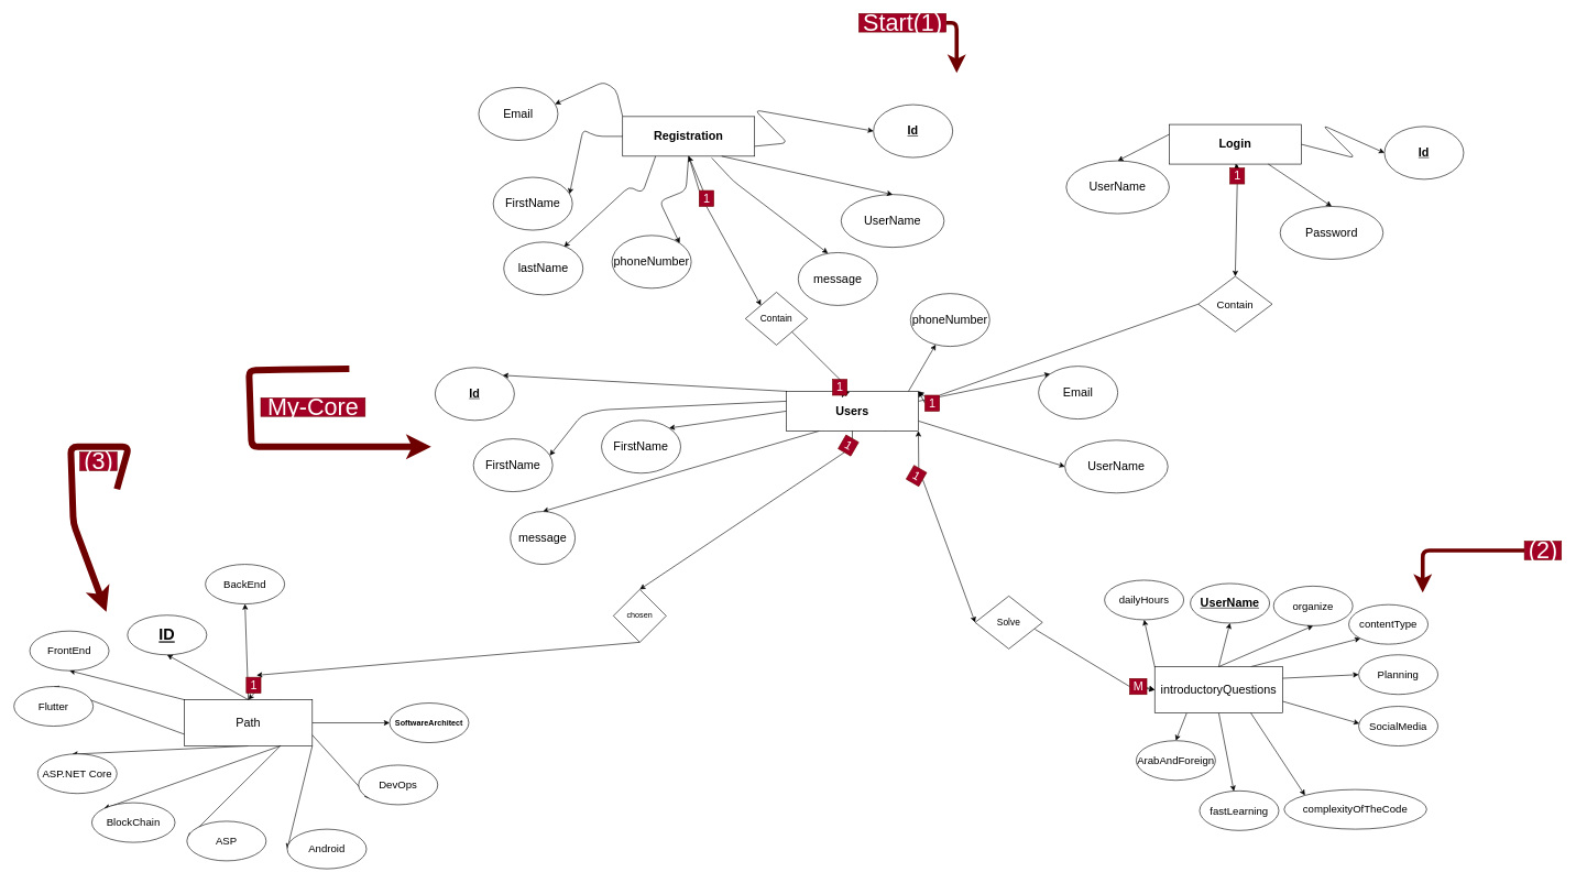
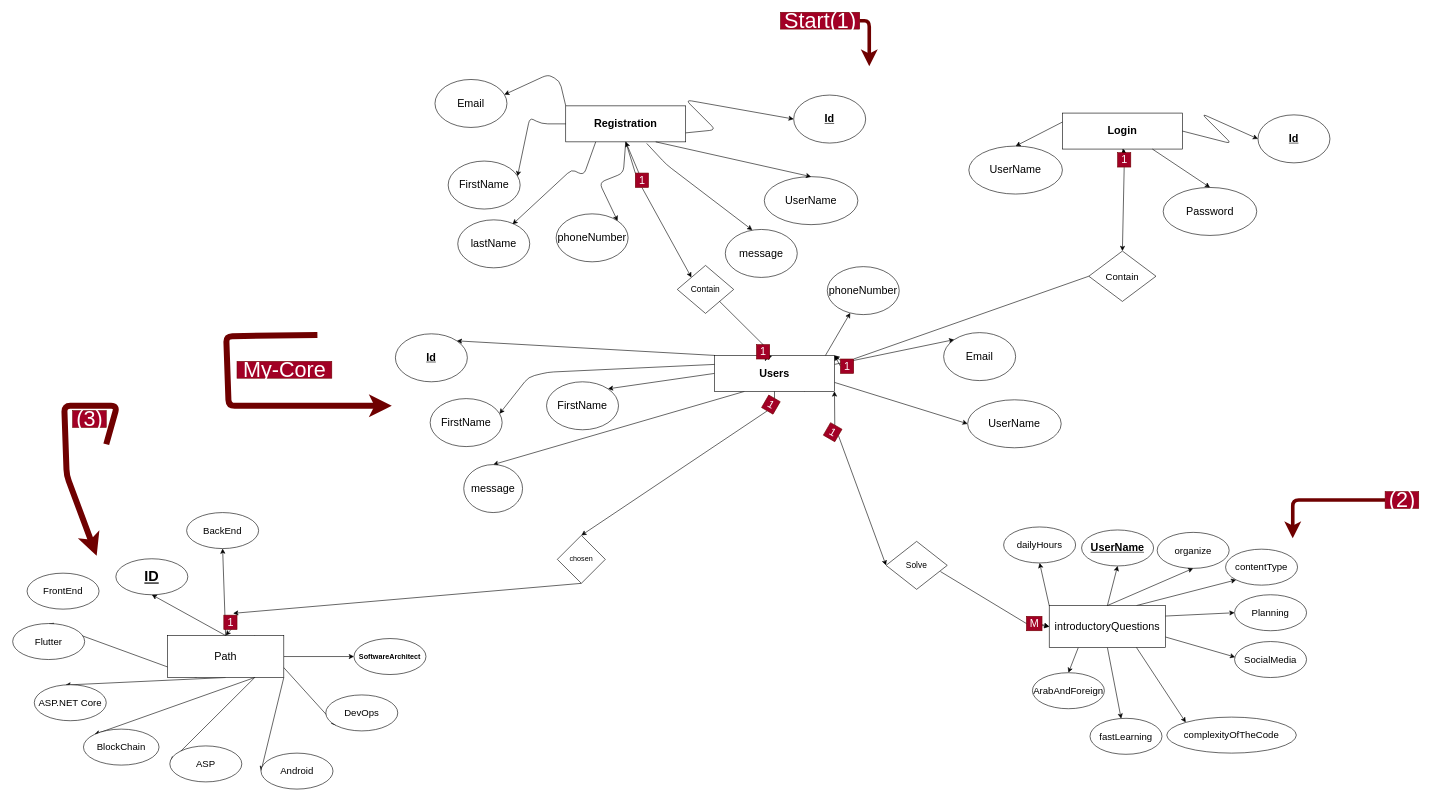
- <mxCell id="100" value="" style="edgeStyle=none;html=1;fontSize=14;fontColor=#CCFFE6;entryX=0.5;entryY=1;entryDx=0;entryDy=0;exitX=0;exitY=0;exitDx=0;exitDy=0;" parent="1" source="102" target="107" edge="1"><mxGeometry relative="1" as="geometry" /></mxCell>
